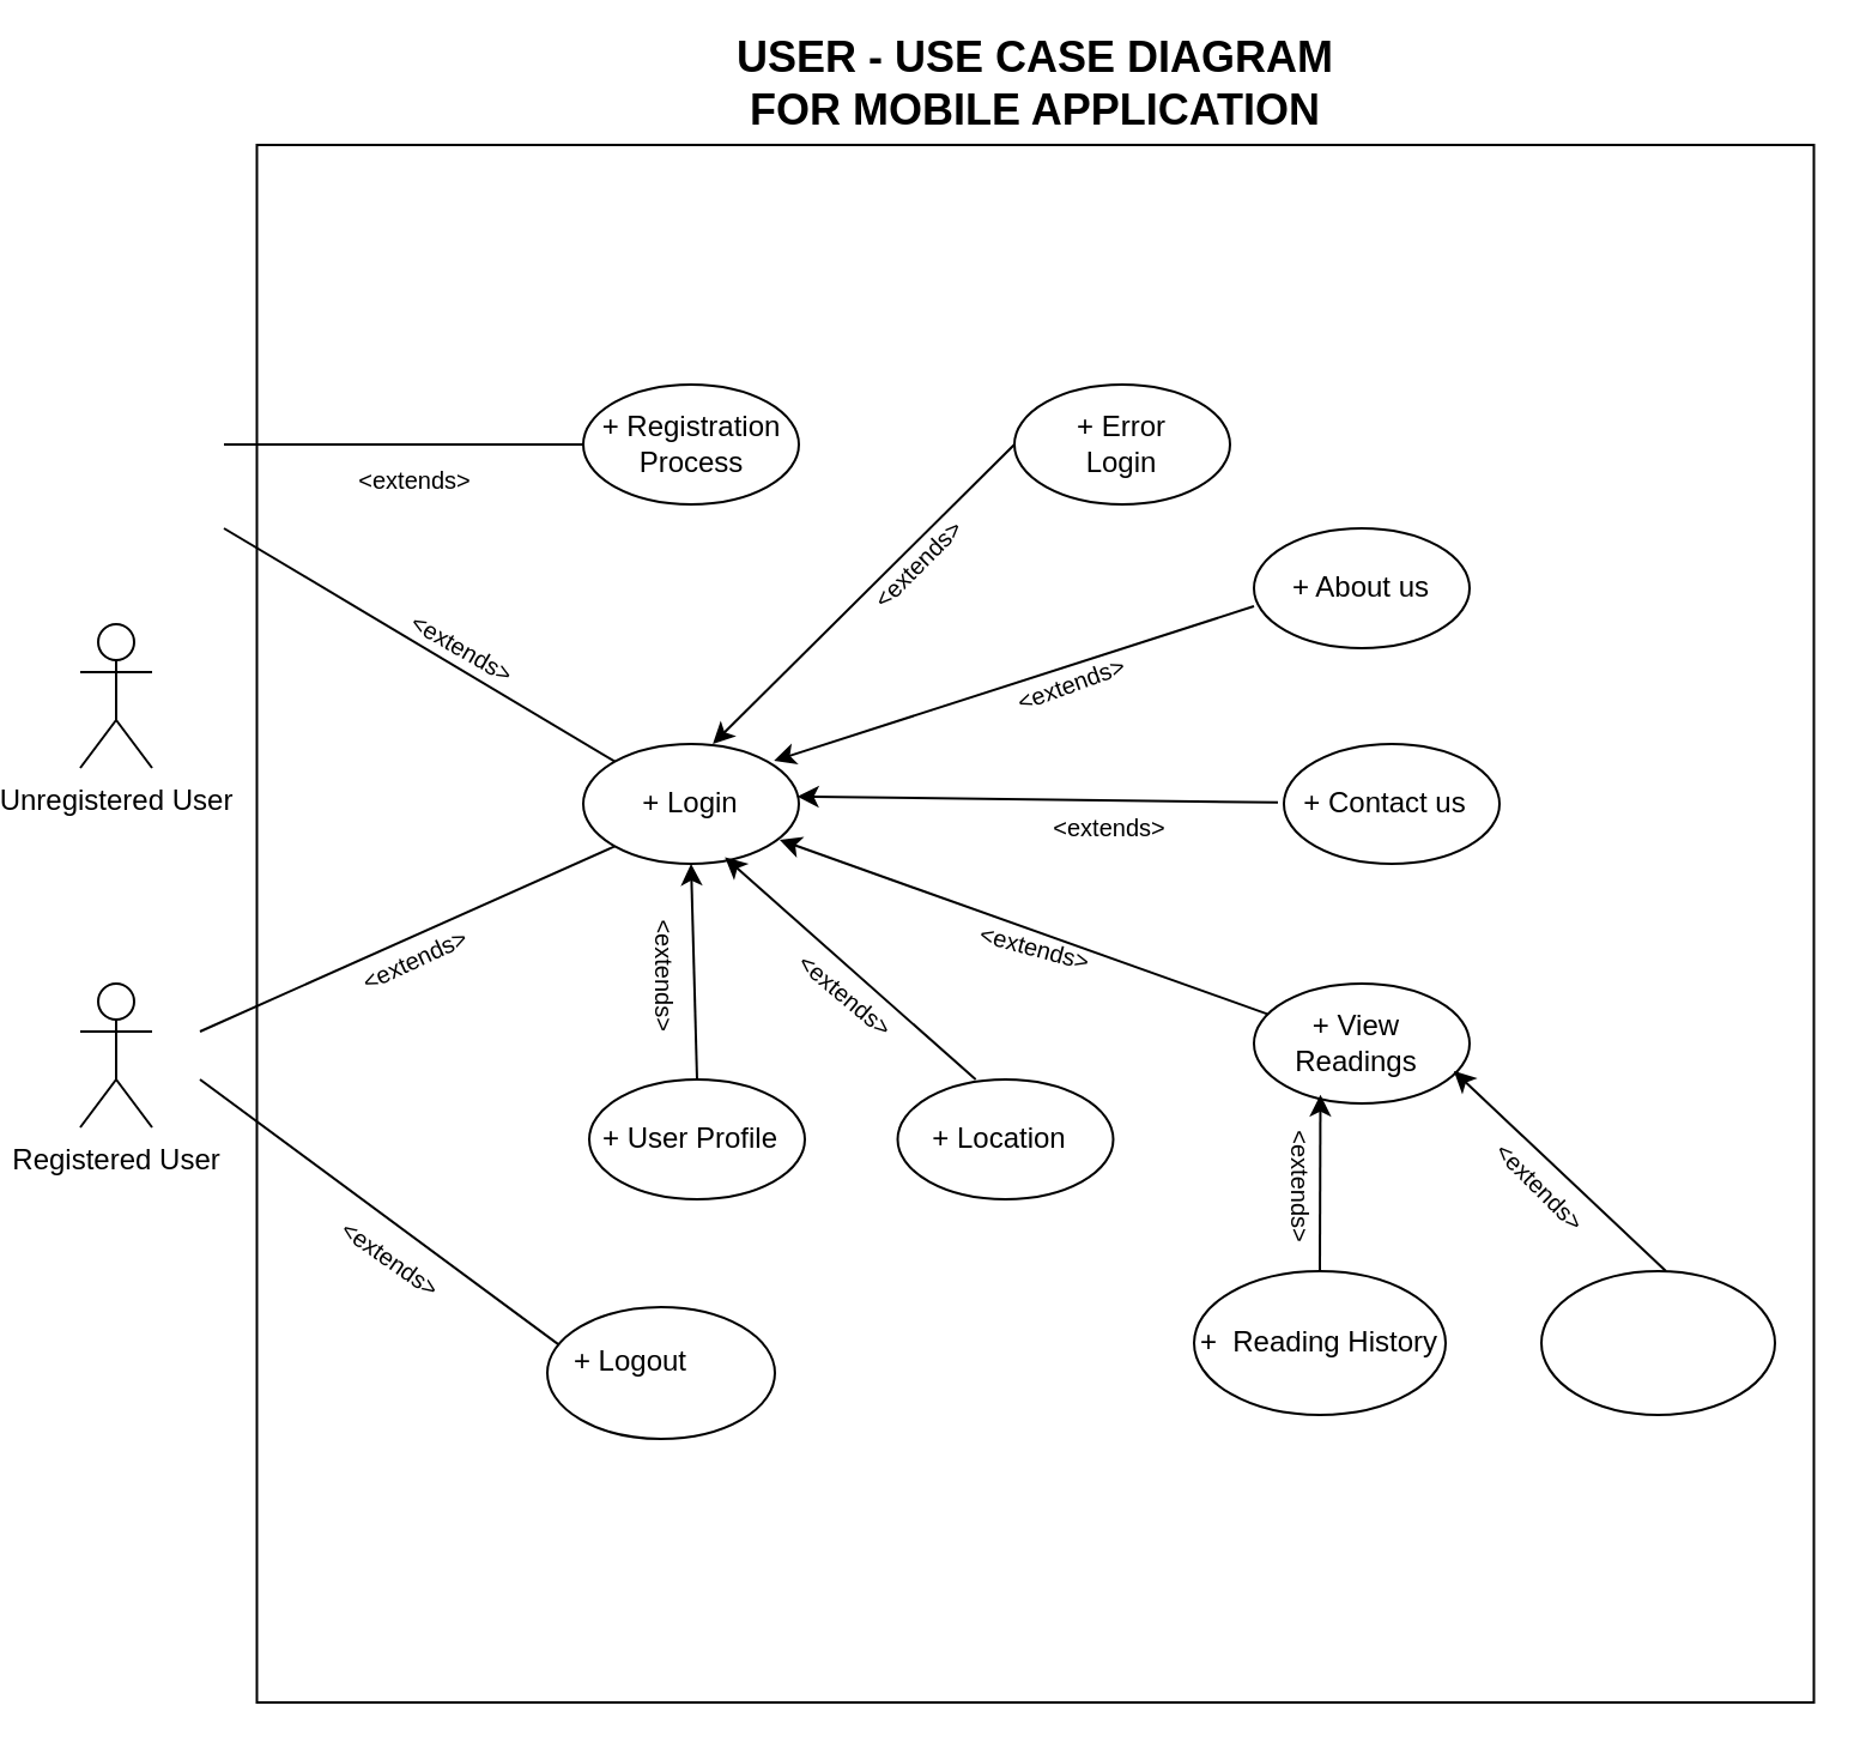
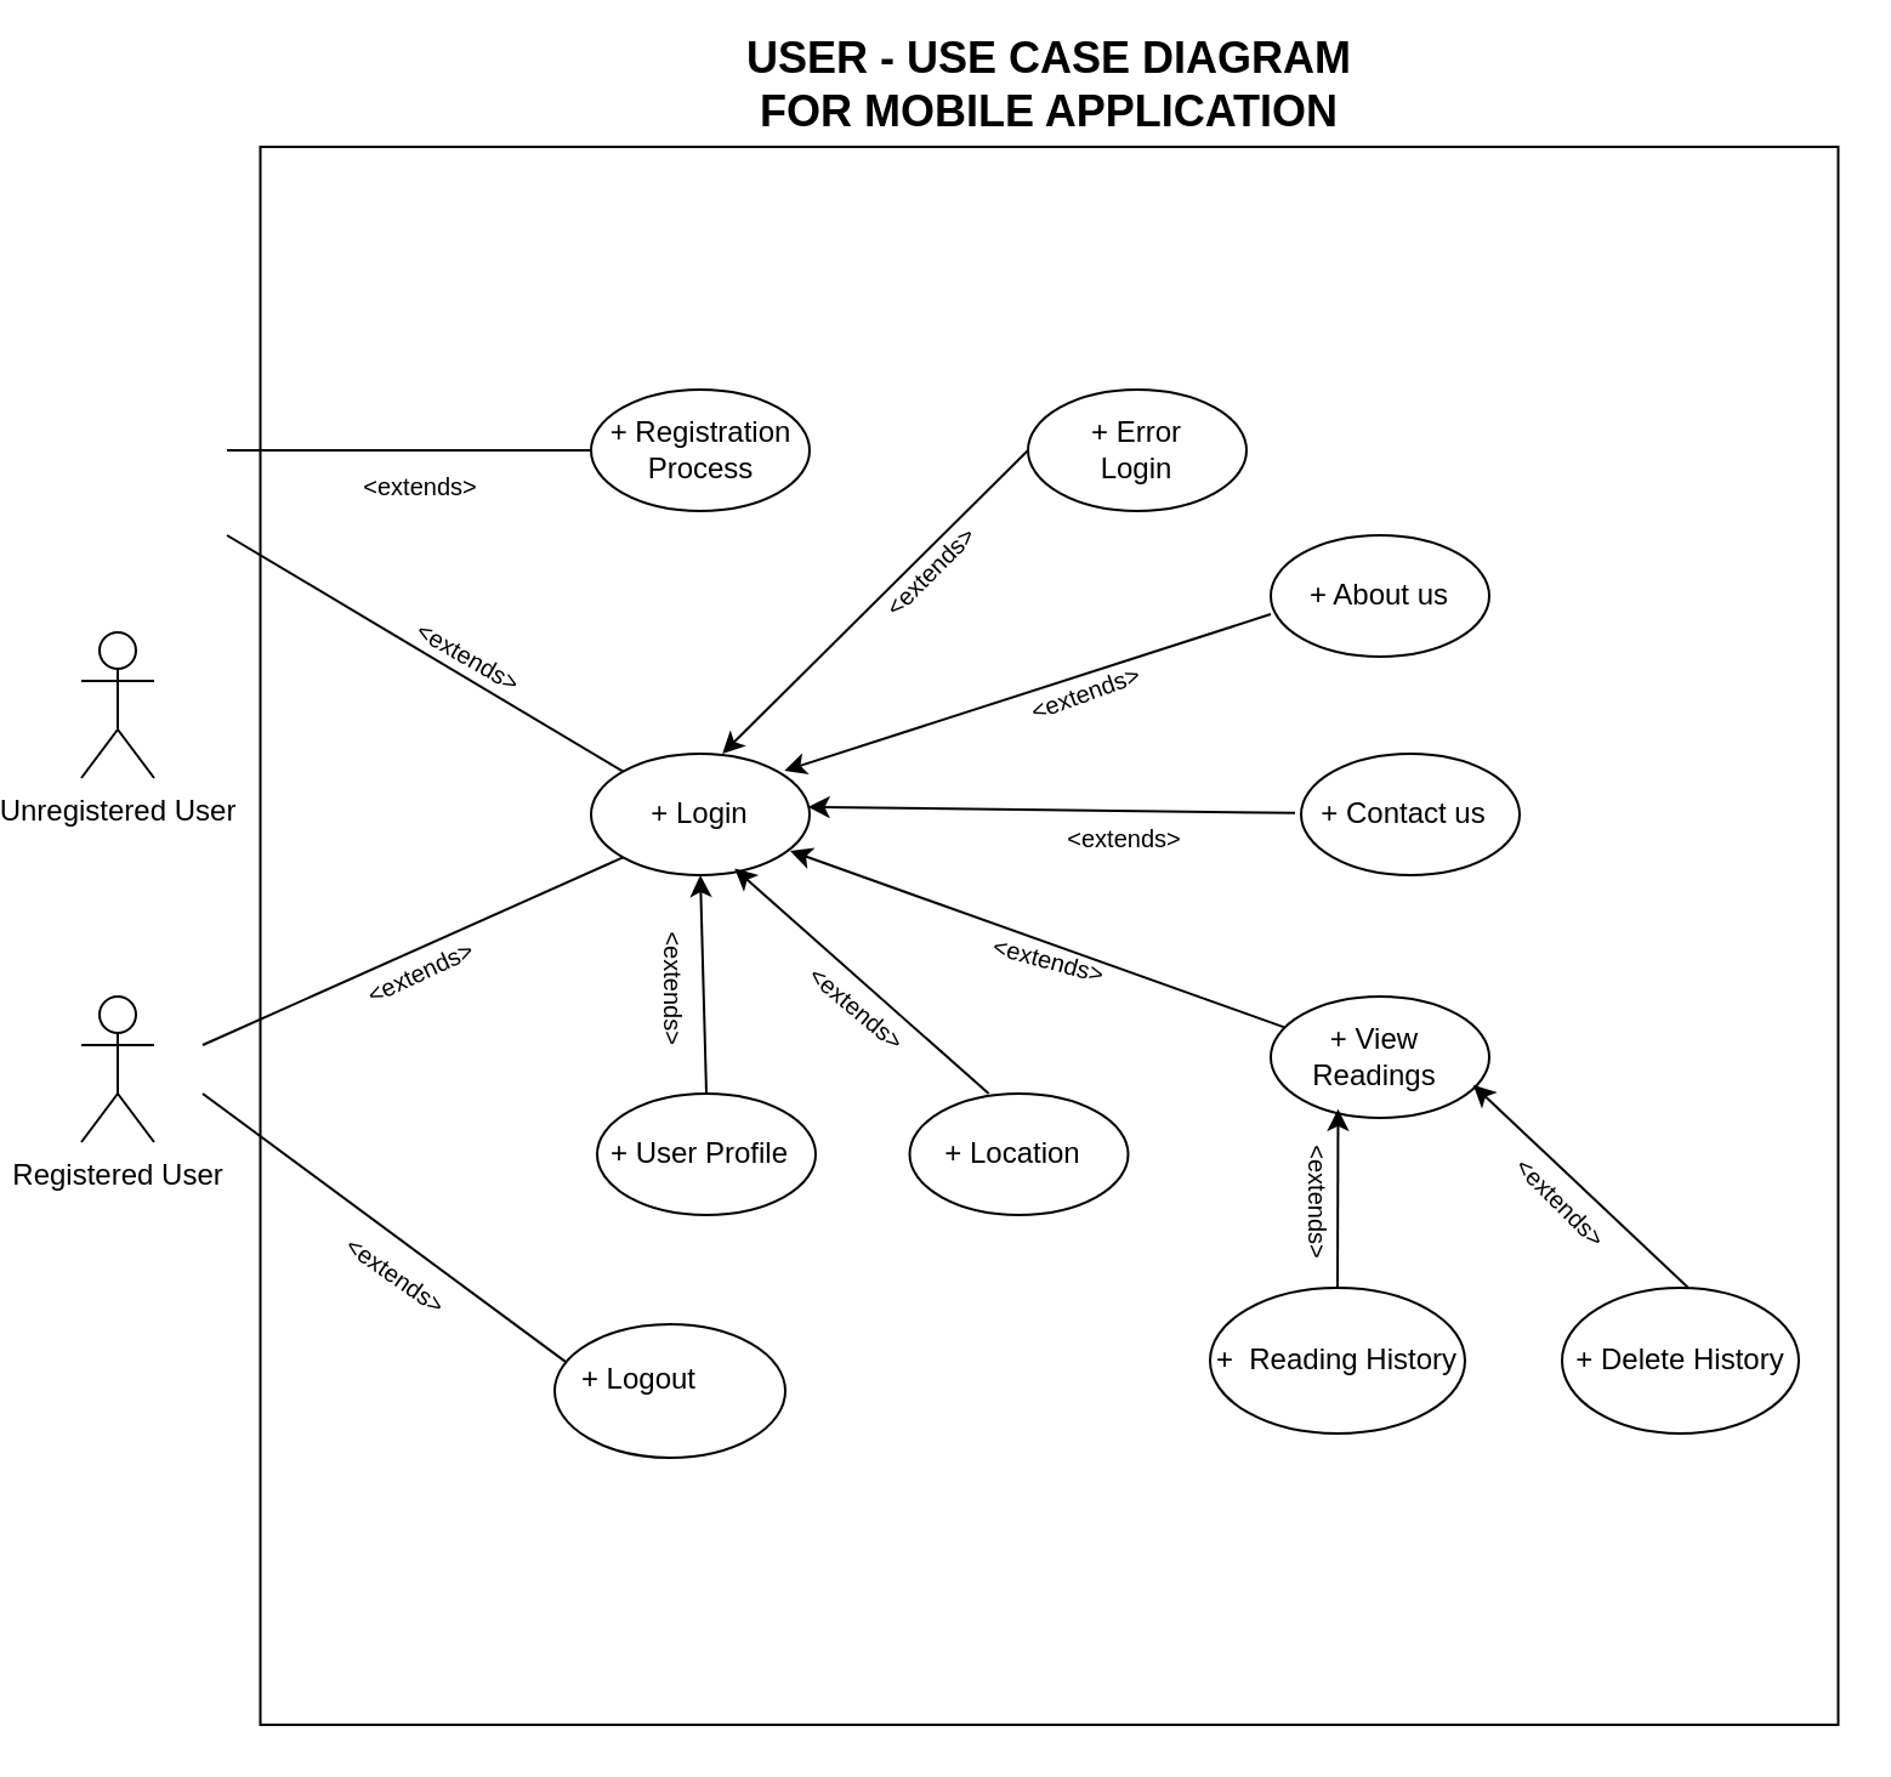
+ <mxCell id="20" value="+ Delete History" style="text;html=1;align=center;verticalAlign=middle;whiteSpace=wrap;rounded=0;" vertex="1" parent="1"><mxGeometry x="633.75" y="545" width="90" height="30" as="geometry" /></mxCell>
